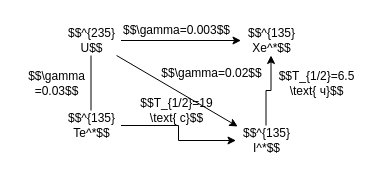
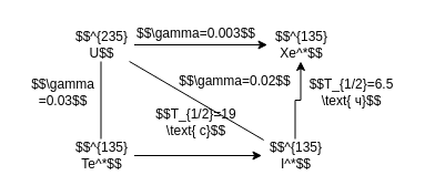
- <mxCell id="14" value="" style="endArrow=classic;html=1;entryX=0.028;entryY=0.033;entryDx=0;entryDy=0;entryPerimeter=0;" edge="1" parent="1" source="4" target="10"><mxGeometry width="50" height="50" relative="1" as="geometry"><mxPoint x="140.5" y="97.5" as="sourcePoint" /><mxPoint x="190.5" y="47.5" as="targetPoint" /></mxGeometry></mxCell>
+ <mxCell id="14" value="" style="endArrow=none;html=1;entryX=0.028;entryY=0.033;entryDx=0;entryDy=0;entryPerimeter=0;" edge="1" parent="1" source="4" target="10"><mxGeometry width="50" height="50" relative="1" as="geometry"><mxPoint x="140.5" y="97.5" as="sourcePoint" /><mxPoint x="190.5" y="47.5" as="targetPoint" /></mxGeometry></mxCell>
- <mxCell id="8" value="$$^{135}&lt;br&gt;Te^*$$" style="text;html=1;resizable=0;autosize=1;align=center;verticalAlign=middle;points=[];fillColor=none;strokeColor=none;rounded=0;" vertex="1" parent="1"><mxGeometry x="60.5" y="110" width="60" height="30" as="geometry" /></mxCell>
+ <mxCell id="8" value="$$^{135}&lt;br&gt;Te^*$$" style="text;html=1;resizable=0;autosize=1;align=center;verticalAlign=middle;points=[];fillColor=none;strokeColor=none;rounded=0;" vertex="1" parent="1"><mxGeometry x="60.5" y="125" width="60" height="30" as="geometry" /></mxCell>
